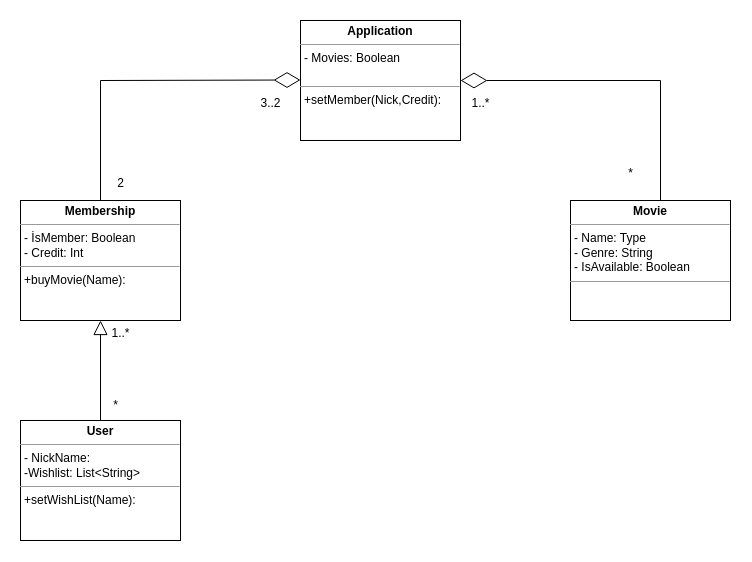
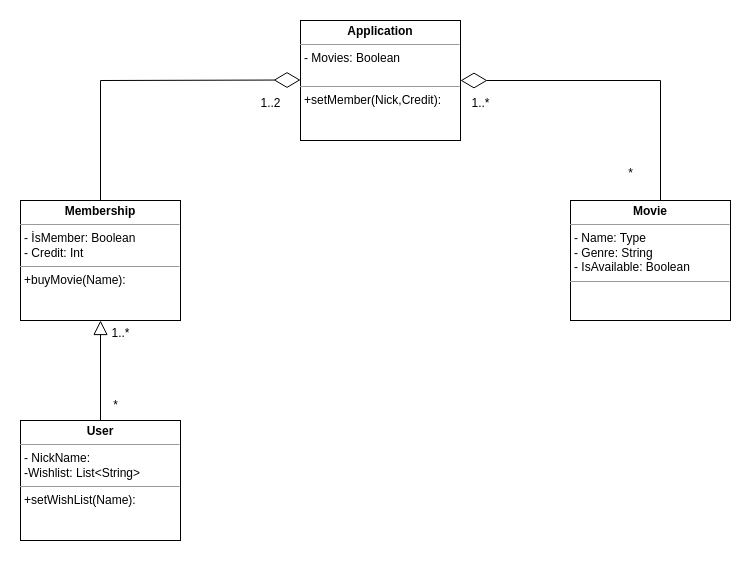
- <mxCell id="9" value="3..2" style="text;html=1;align=center;verticalAlign=middle;resizable=0;points=[];autosize=1;strokeColor=none;fillColor=none;" vertex="1" parent="1"><mxGeometry x="250" y="88" width="40" height="30" as="geometry" /></mxCell>
+ <mxCell id="9" value="1..2" style="text;html=1;align=center;verticalAlign=middle;resizable=0;points=[];autosize=1;strokeColor=none;fillColor=none;" vertex="1" parent="1"><mxGeometry x="250" y="88" width="40" height="30" as="geometry" /></mxCell>
- <mxCell id="10" value="2" style="text;html=1;align=center;verticalAlign=middle;resizable=0;points=[];autosize=1;strokeColor=none;fillColor=none;" vertex="1" parent="1"><mxGeometry x="105" y="168" width="30" height="30" as="geometry" /></mxCell>
